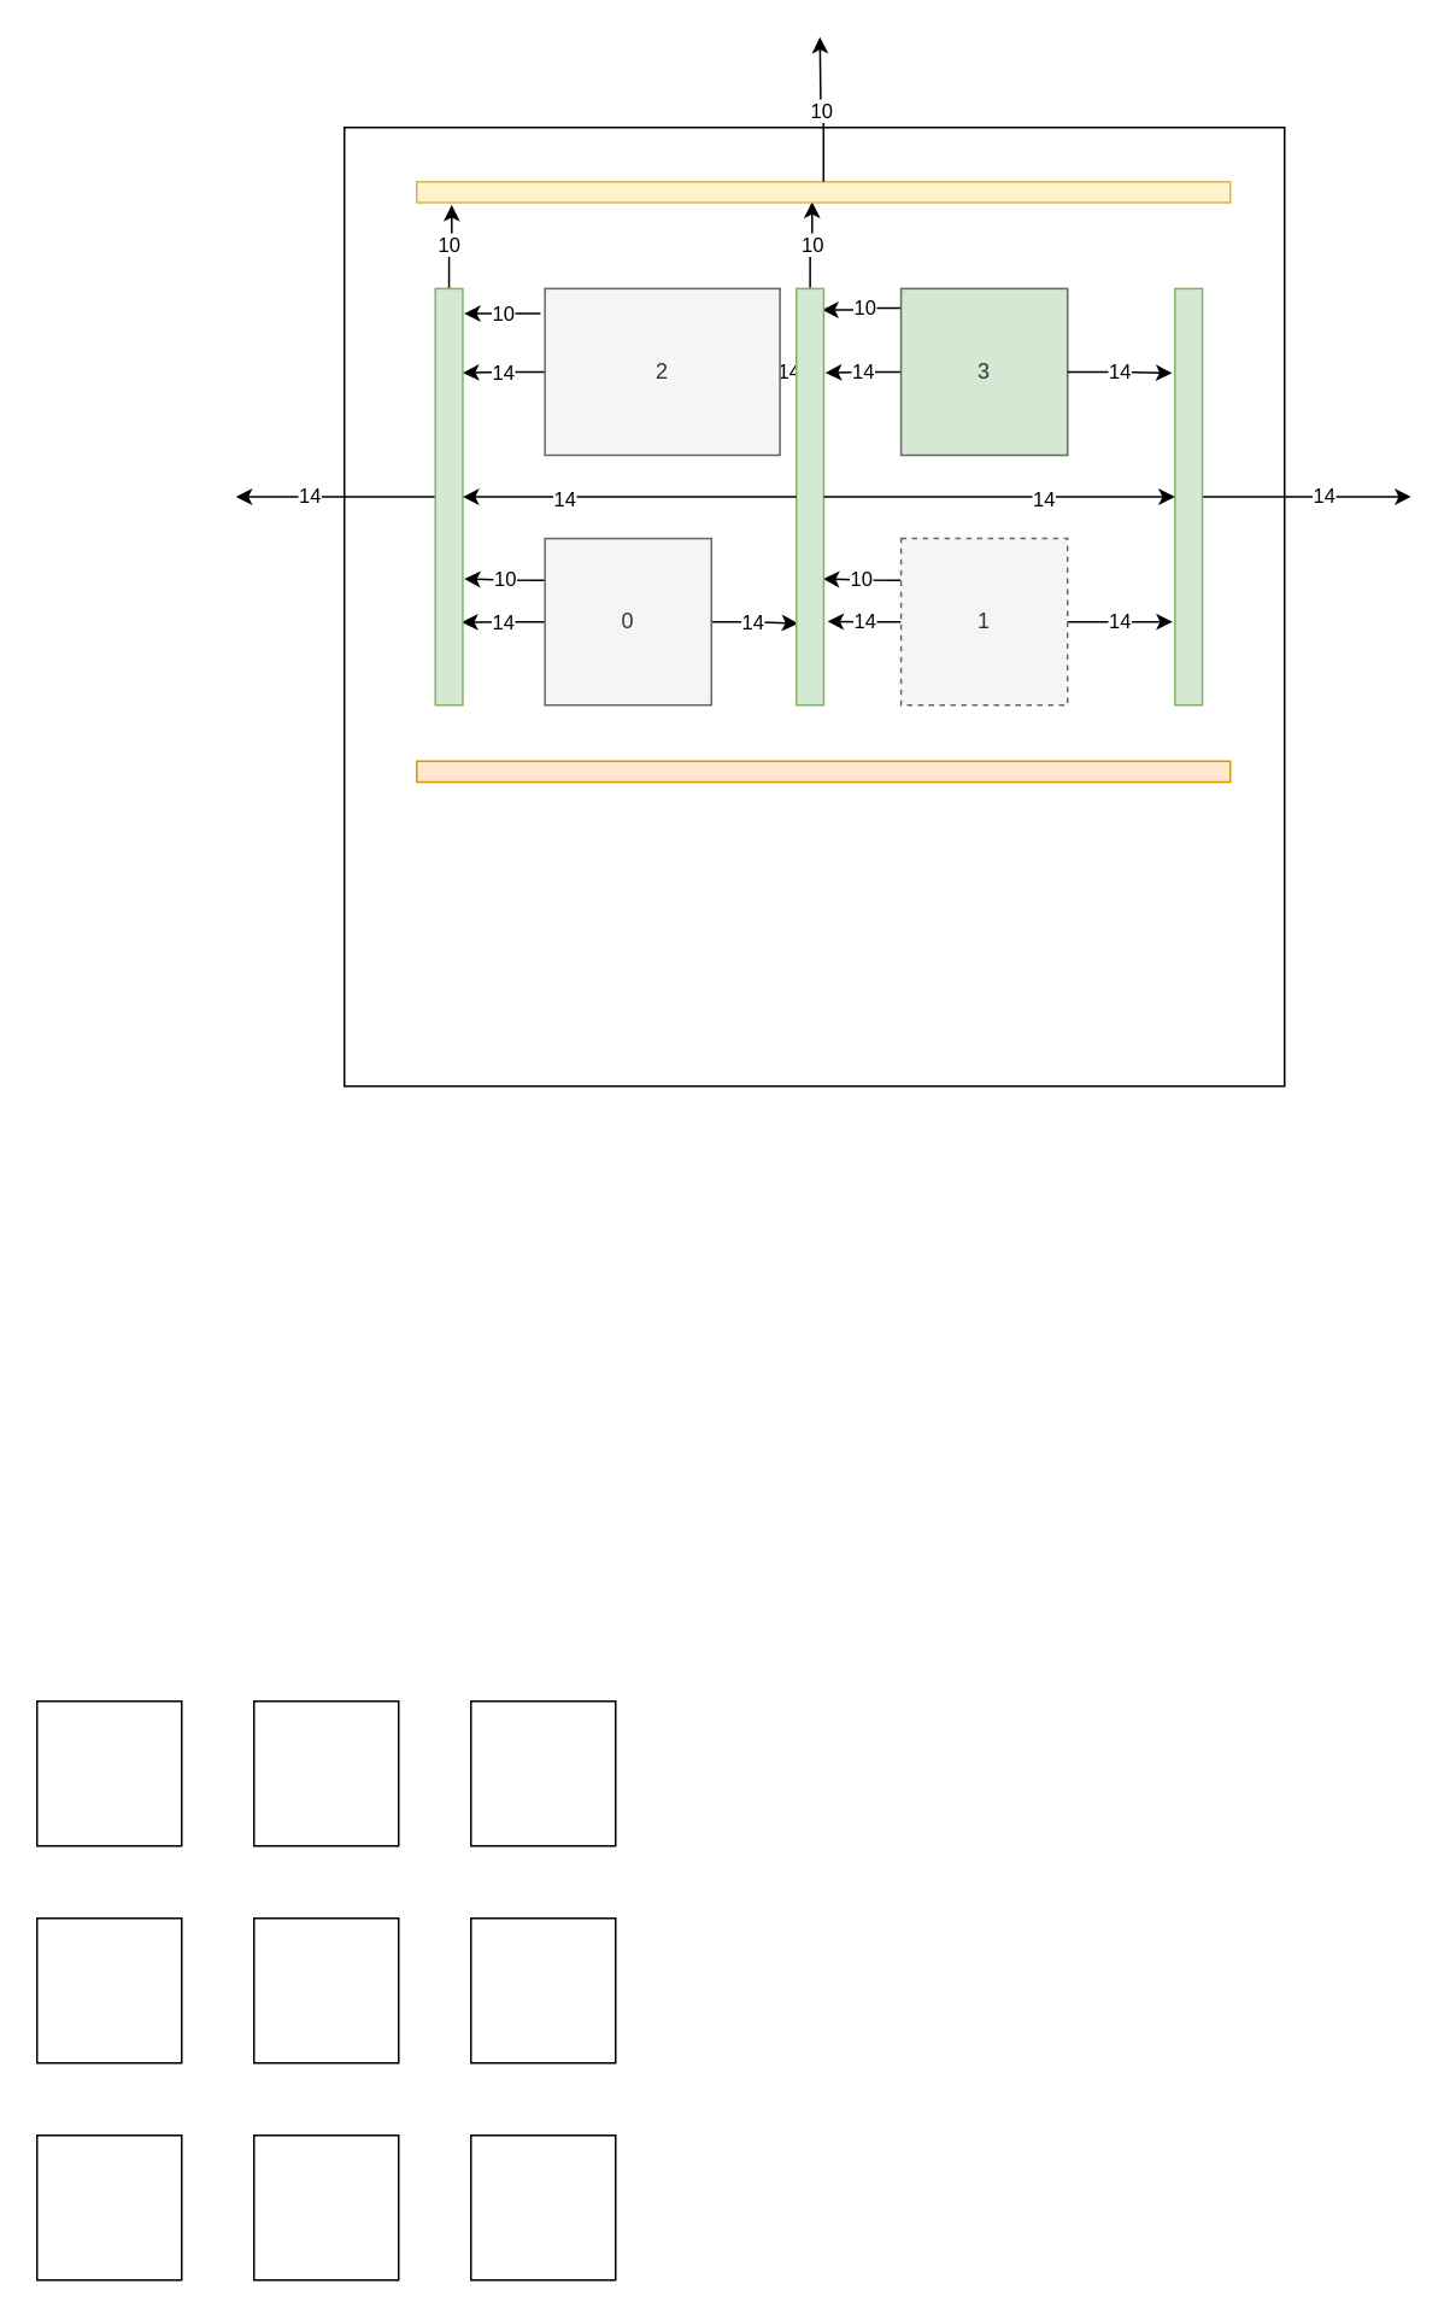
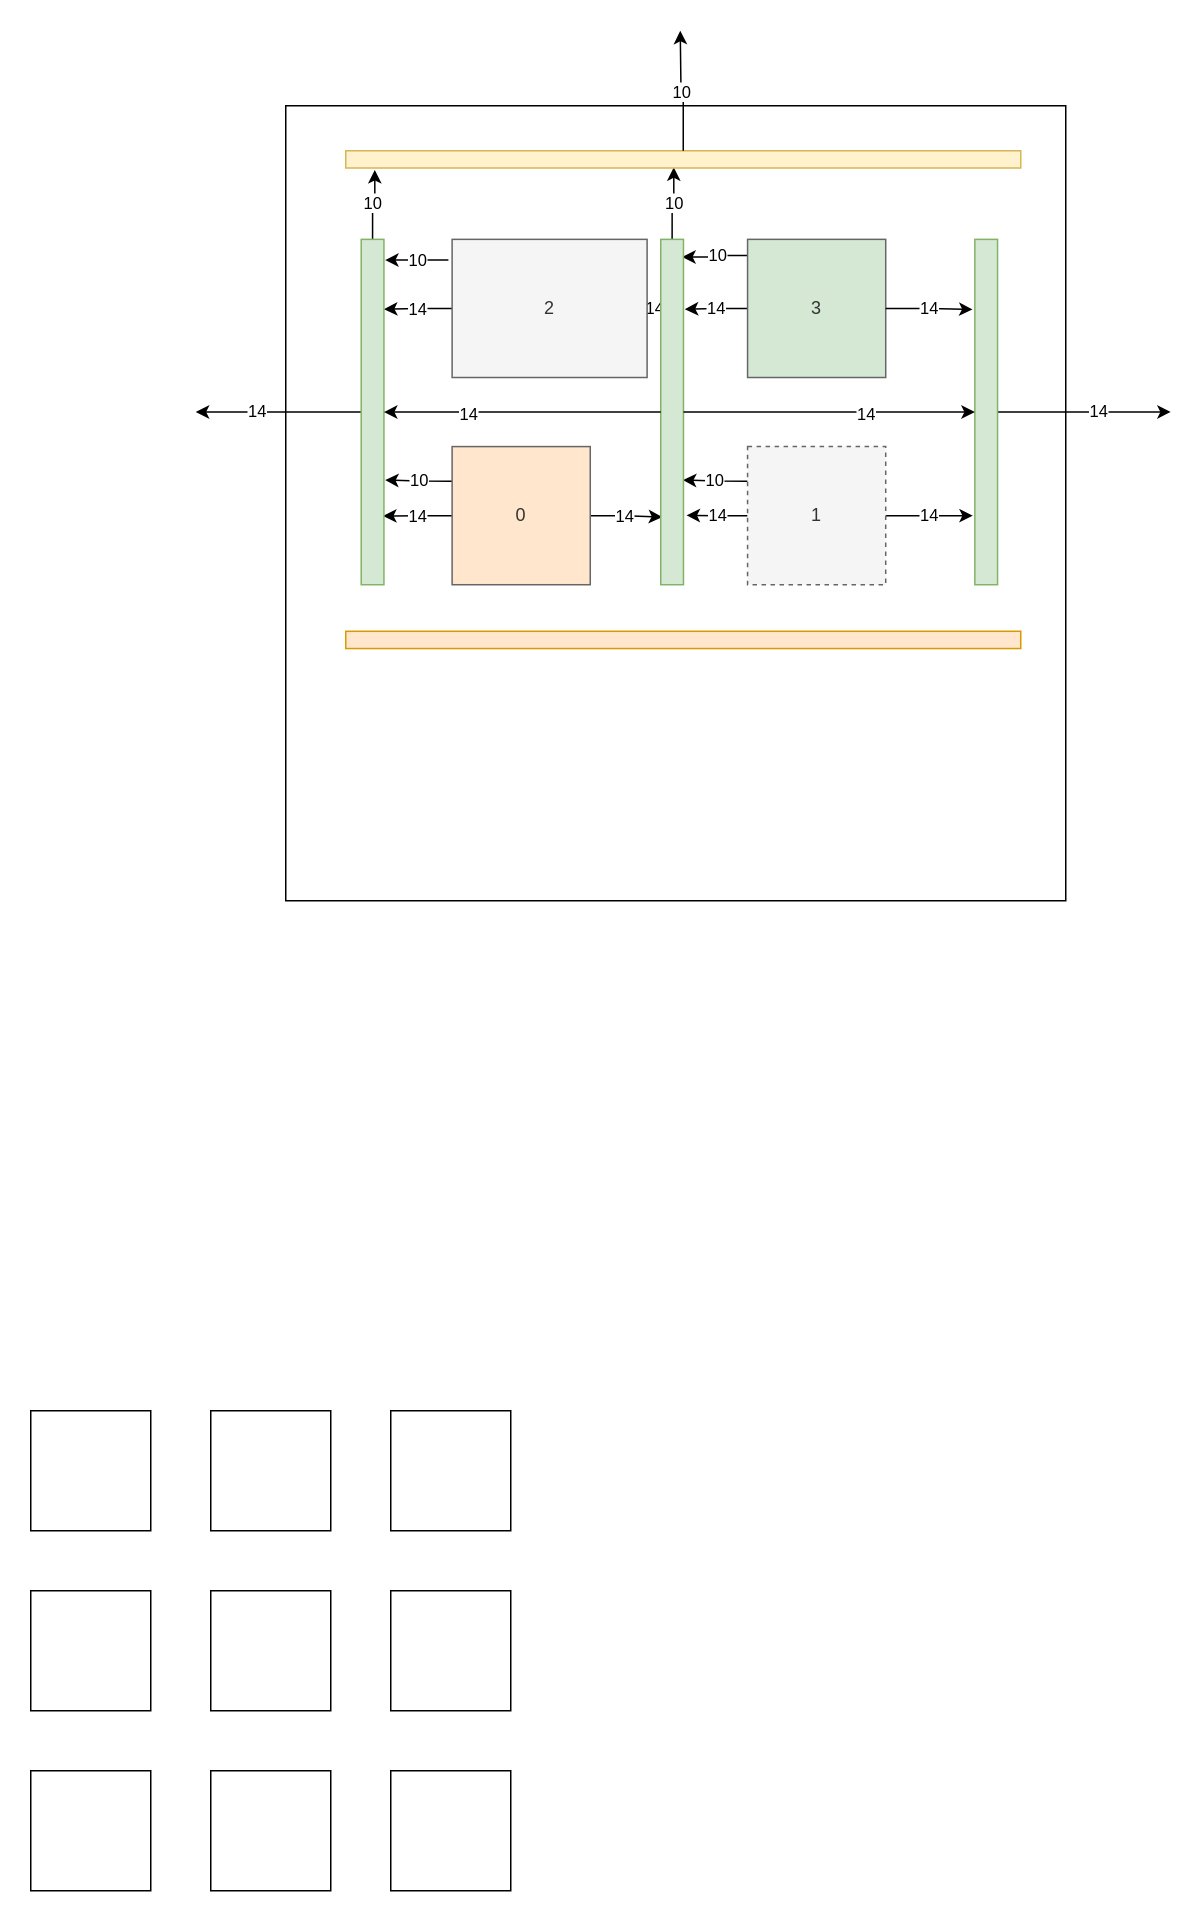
- <mxCell id="15" value="0" style="whiteSpace=wrap;html=1;aspect=fixed;fillColor=#f5f5f5;fontColor=#333333;strokeColor=#666666;" parent="1" vertex="1"><mxGeometry x="300.909" y="297.223" width="92.099" height="92.099" as="geometry" /></mxCell>
+ <mxCell id="15" value="0" style="whiteSpace=wrap;html=1;aspect=fixed;fillColor=#ffe6cc;fontColor=#333333;strokeColor=#666666;" parent="1" vertex="1"><mxGeometry x="300.909" y="297.223" width="92.099" height="92.099" as="geometry" /></mxCell>
